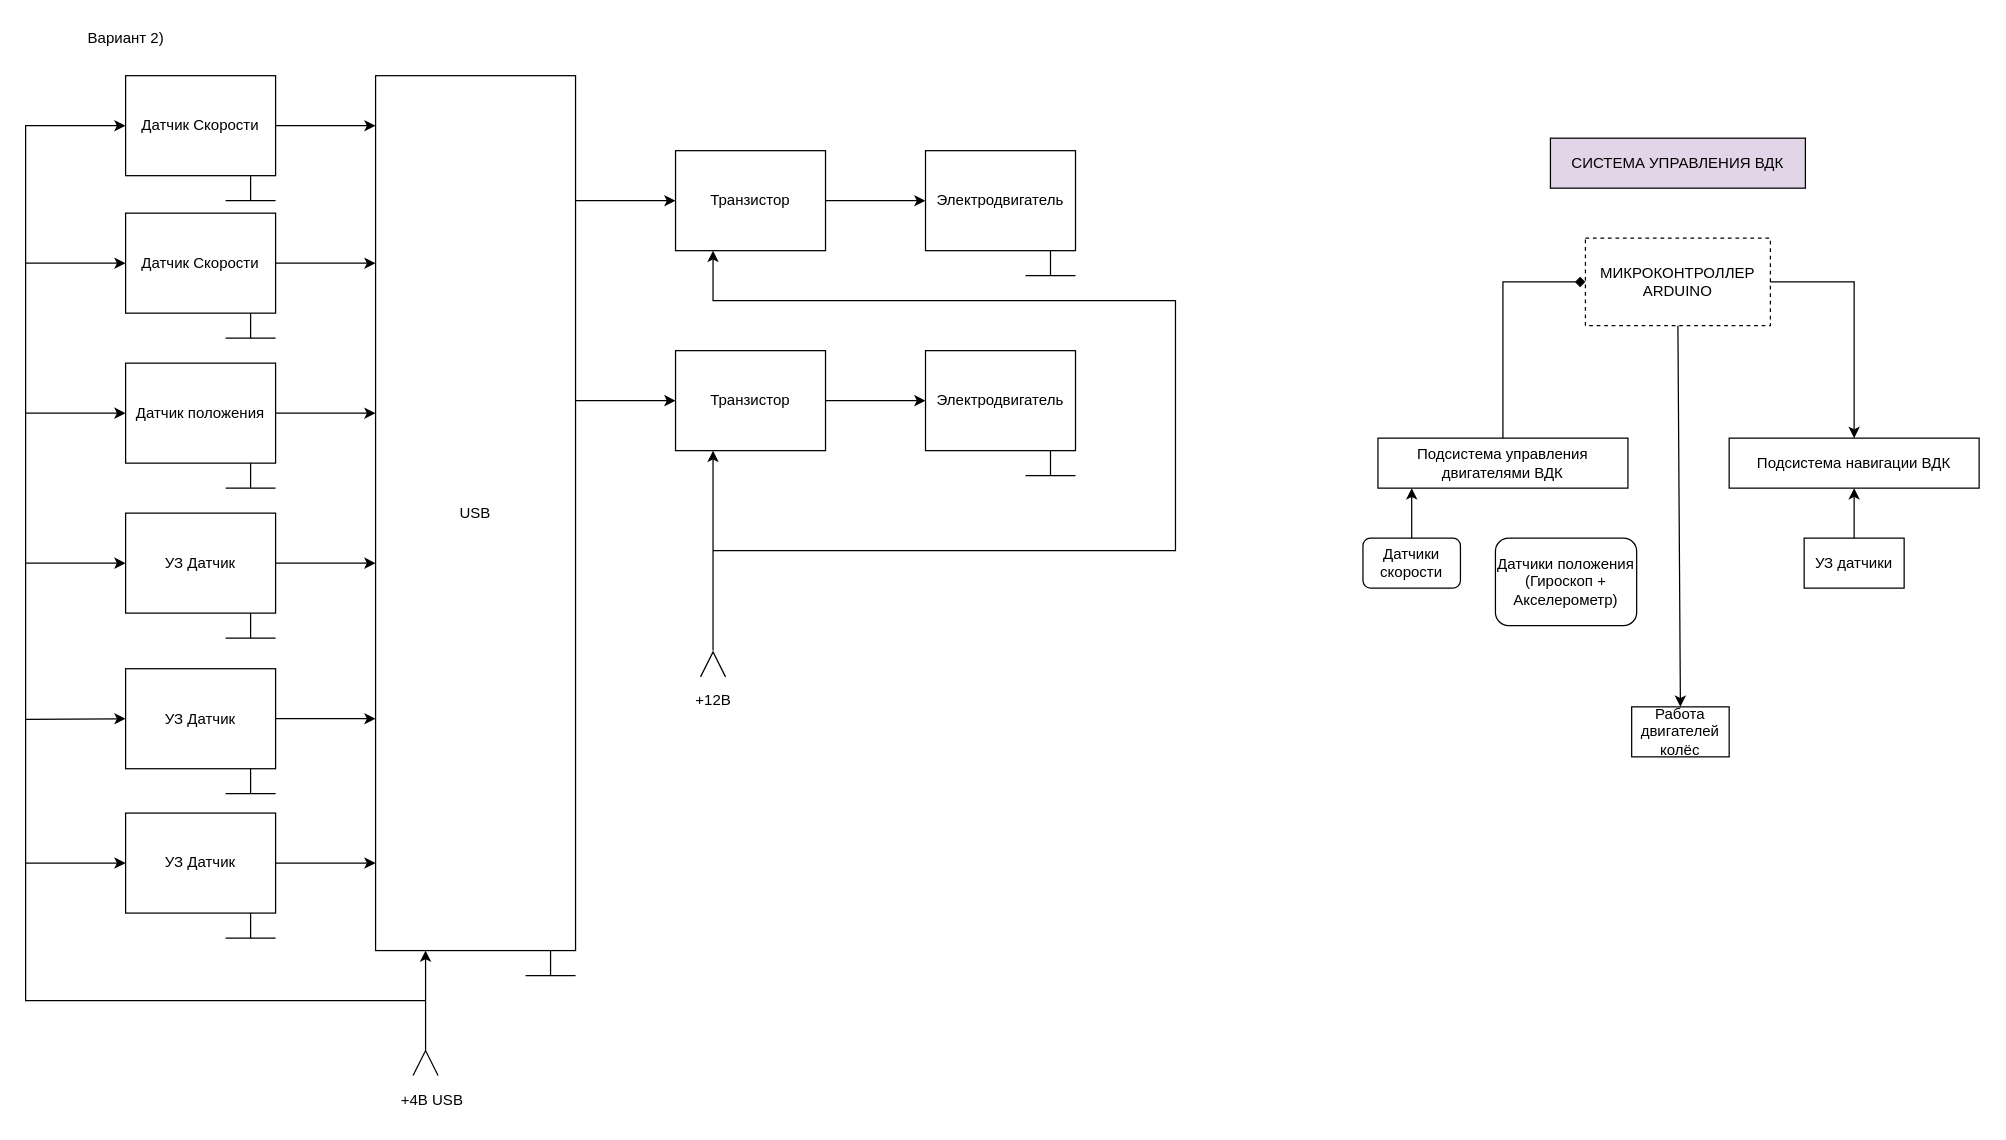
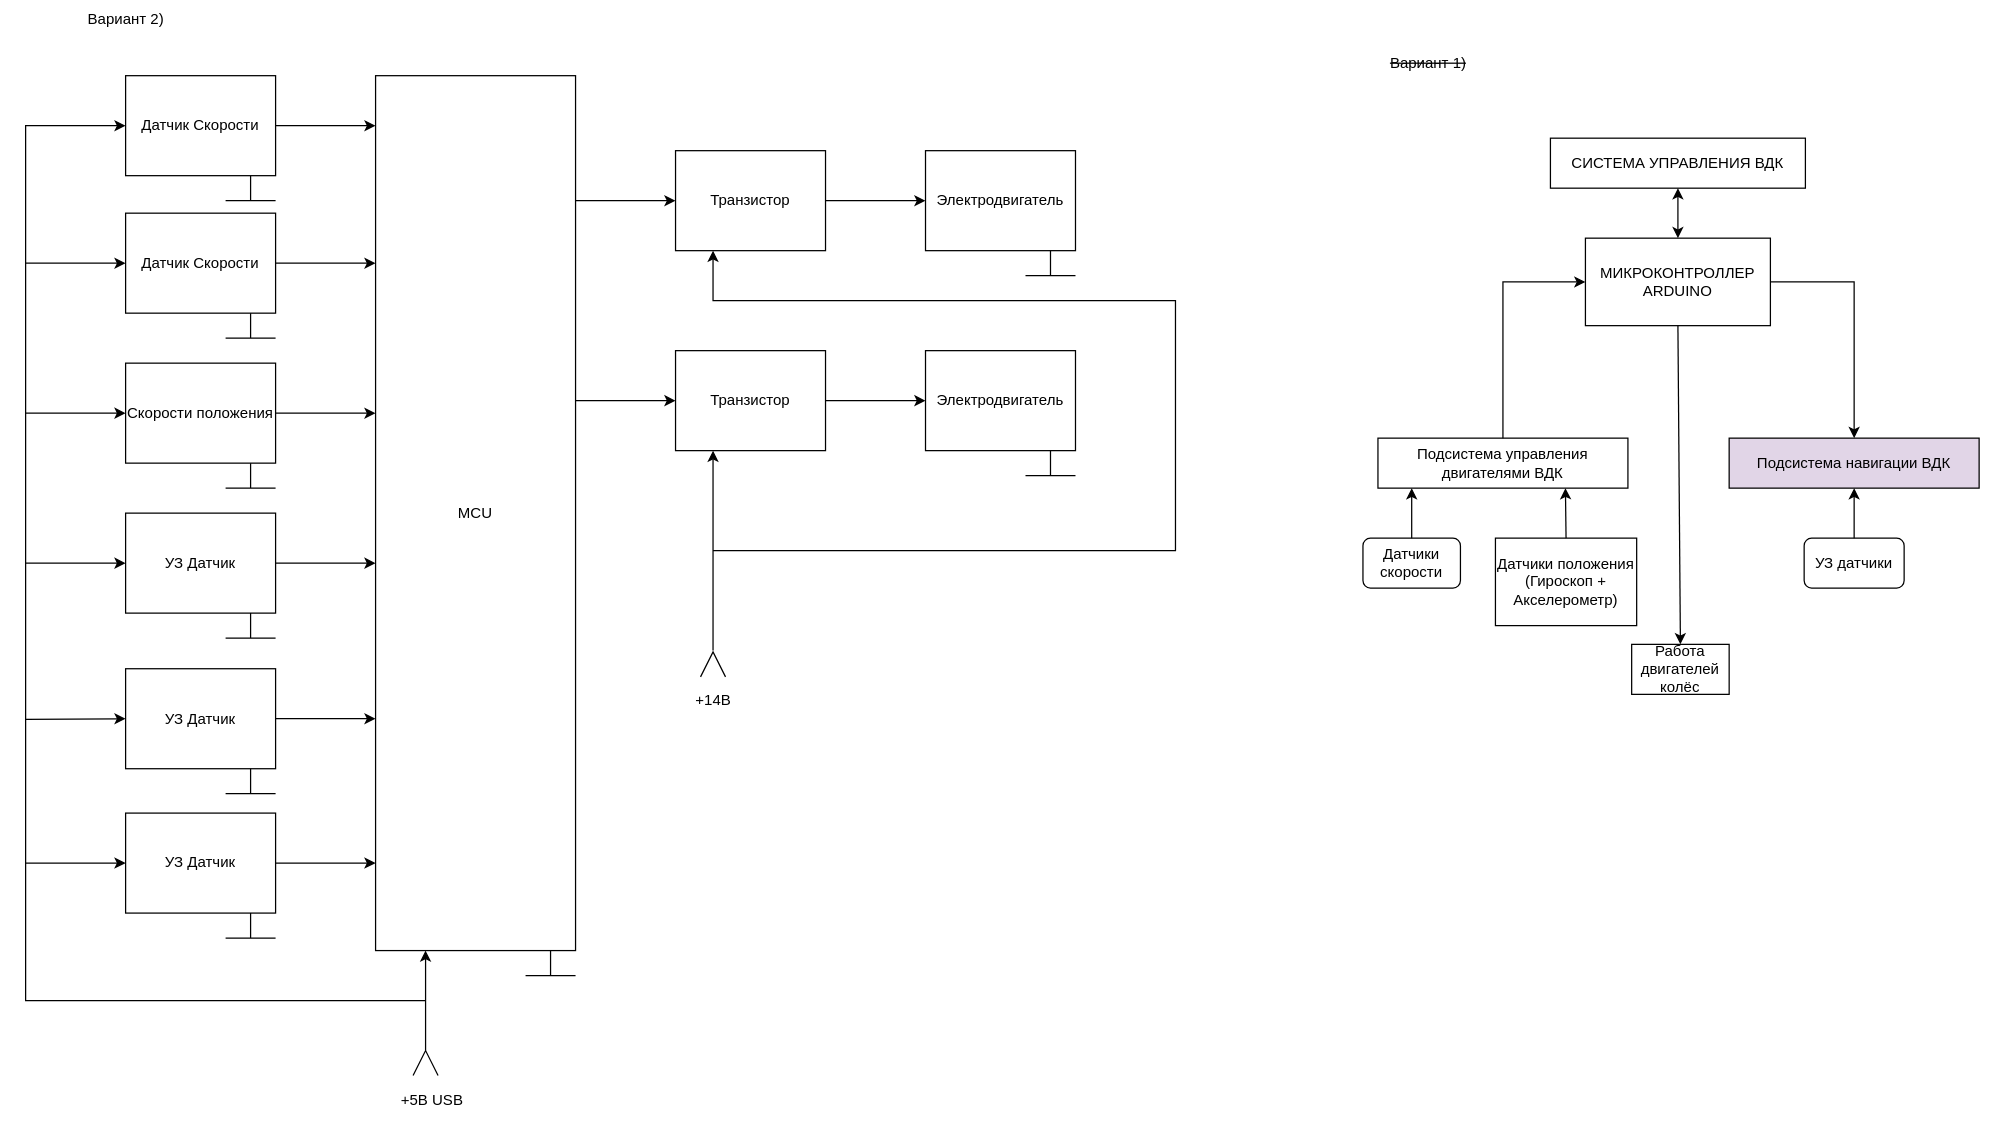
- <mxCell id="38" value="Вариант 2)" style="text;html=1;align=center;verticalAlign=middle;resizable=0;points=[];autosize=1;strokeColor=none;fillColor=none;" vertex="1" parent="1"><mxGeometry x="60" y="20" width="80" height="20" as="geometry" /></mxCell>
+ <mxCell id="38" value="Вариант 2)" style="text;html=1;align=center;verticalAlign=middle;resizable=0;points=[];autosize=1;strokeColor=none;fillColor=none;" vertex="1" parent="1"><mxGeometry x="60" y="5" width="80" height="20" as="geometry" /></mxCell>
+ <mxCell id="39" value="&lt;strike&gt;Вариант 1)&lt;/strike&gt;" style="text;html=1;align=center;verticalAlign=middle;resizable=0;points=[];autosize=1;strokeColor=none;fillColor=none;" vertex="1" parent="1"><mxGeometry x="1102" y="40" width="80" height="20" as="geometry" /></mxCell>
- <mxCell id="2" value="СИСТЕМА УПРАВЛЕНИЯ ВДК" style="rounded=0;whiteSpace=wrap;html=1;fillColor=#e1d5e7;" parent="1" vertex="1"><mxGeometry x="1240" y="110" width="204" height="40" as="geometry" /></mxCell>
+ <mxCell id="2" value="СИСТЕМА УПРАВЛЕНИЯ ВДК" style="rounded=0;whiteSpace=wrap;html=1;" parent="1" vertex="1"><mxGeometry x="1240" y="110" width="204" height="40" as="geometry" /></mxCell>
+ <mxCell id="15" value="" style="endArrow=classic;startArrow=classic;html=1;rounded=0;entryX=0.5;entryY=1;entryDx=0;entryDy=0;" parent="1" source="12" target="2" edge="1"><mxGeometry width="50" height="50" relative="1" as="geometry"><mxPoint x="1400" y="380" as="sourcePoint" /><mxPoint x="1450" y="330" as="targetPoint" /></mxGeometry></mxCell>
- <mxCell id="13" value="" style="endArrow=diamond;html=1;rounded=0;exitX=0.5;exitY=0;exitDx=0;exitDy=0;entryX=0;entryY=0.5;entryDx=0;entryDy=0;" parent="1" source="3" target="12" edge="1"><mxGeometry width="50" height="50" relative="1" as="geometry"><mxPoint x="1200" y="350" as="sourcePoint" /><mxPoint x="1250" y="300" as="targetPoint" /><Array as="points"><mxPoint x="1202" y="225" /></Array></mxGeometry></mxCell>
+ <mxCell id="13" value="" style="endArrow=classic;html=1;rounded=0;exitX=0.5;exitY=0;exitDx=0;exitDy=0;entryX=0;entryY=0.5;entryDx=0;entryDy=0;" parent="1" source="3" target="12" edge="1"><mxGeometry width="50" height="50" relative="1" as="geometry"><mxPoint x="1200" y="350" as="sourcePoint" /><mxPoint x="1250" y="300" as="targetPoint" /><Array as="points"><mxPoint x="1202" y="225" /></Array></mxGeometry></mxCell>
- <mxCell id="12" value="МИКРОКОНТРОЛЛЕР ARDUINO" style="rounded=0;whiteSpace=wrap;html=1;dashed=1;" parent="1" vertex="1"><mxGeometry x="1268" y="190" width="148" height="70" as="geometry" /></mxCell>
+ <mxCell id="12" value="МИКРОКОНТРОЛЛЕР ARDUINO" style="rounded=0;whiteSpace=wrap;html=1;" parent="1" vertex="1"><mxGeometry x="1268" y="190" width="148" height="70" as="geometry" /></mxCell>
- <mxCell id="19" value="Датчик положения" style="rounded=0;whiteSpace=wrap;html=1;" vertex="1" parent="1"><mxGeometry x="100" y="290" width="120" height="80" as="geometry" /></mxCell>
+ <mxCell id="19" value="Скорости положения" style="rounded=0;whiteSpace=wrap;html=1;" vertex="1" parent="1"><mxGeometry x="100" y="290" width="120" height="80" as="geometry" /></mxCell>
- <mxCell id="4" value="Подсистема навигации ВДК" style="rounded=0;whiteSpace=wrap;html=1;" parent="1" vertex="1"><mxGeometry x="1383" y="350" width="200" height="40" as="geometry" /></mxCell>
+ <mxCell id="4" value="Подсистема навигации ВДК" style="rounded=0;whiteSpace=wrap;html=1;fillColor=#e1d5e7;" parent="1" vertex="1"><mxGeometry x="1383" y="350" width="200" height="40" as="geometry" /></mxCell>
- <mxCell id="17" value="USB" style="rounded=0;whiteSpace=wrap;html=1;" vertex="1" parent="1"><mxGeometry x="300" y="60" width="160" height="700" as="geometry" /></mxCell>
+ <mxCell id="17" value="MCU" style="rounded=0;whiteSpace=wrap;html=1;" vertex="1" parent="1"><mxGeometry x="300" y="60" width="160" height="700" as="geometry" /></mxCell>
+ <mxCell id="8" value="" style="endArrow=classic;html=1;rounded=0;exitX=0.5;exitY=0;exitDx=0;exitDy=0;entryX=0.75;entryY=1;entryDx=0;entryDy=0;" parent="1" source="7" target="3" edge="1"><mxGeometry width="50" height="50" relative="1" as="geometry"><mxPoint x="1601" y="441" as="sourcePoint" /><mxPoint x="1212" y="420" as="targetPoint" /><Array as="points" /></mxGeometry></mxCell>
- <mxCell id="10" value="УЗ датчики" style="rounded=0;whiteSpace=wrap;html=1;" parent="1" vertex="1"><mxGeometry x="1443" y="430" width="80" height="40" as="geometry" /></mxCell>
+ <mxCell id="10" value="УЗ датчики" style="whiteSpace=wrap;html=1;rounded=1;" parent="1" vertex="1"><mxGeometry x="1443" y="430" width="80" height="40" as="geometry" /></mxCell>
- <mxCell id="7" value="Датчики положения (Гироскоп + Акселерометр)" style="whiteSpace=wrap;html=1;rounded=1;" parent="1" vertex="1"><mxGeometry x="1196" y="430" width="113" height="70" as="geometry" /></mxCell>
+ <mxCell id="7" value="Датчики положения (Гироскоп + Акселерометр)" style="rounded=0;whiteSpace=wrap;html=1;" parent="1" vertex="1"><mxGeometry x="1196" y="430" width="113" height="70" as="geometry" /></mxCell>
- <mxCell id="35" value="+12В" style="text;html=1;align=center;verticalAlign=middle;resizable=0;points=[];autosize=1;strokeColor=none;fillColor=none;" vertex="1" parent="1"><mxGeometry x="550" y="550" width="40" height="20" as="geometry" /></mxCell>
+ <mxCell id="35" value="+14В" style="text;html=1;align=center;verticalAlign=middle;resizable=0;points=[];autosize=1;strokeColor=none;fillColor=none;" vertex="1" parent="1"><mxGeometry x="550" y="550" width="40" height="20" as="geometry" /></mxCell>
- <mxCell id="9" value="Работа двигателей колёс" style="rounded=0;whiteSpace=wrap;html=1;" parent="1" vertex="1"><mxGeometry x="1305" y="565" width="78" height="40" as="geometry" /></mxCell>
+ <mxCell id="9" value="Работа двигателей колёс" style="rounded=0;whiteSpace=wrap;html=1;" parent="1" vertex="1"><mxGeometry x="1305" y="515" width="78" height="40" as="geometry" /></mxCell>
- <mxCell id="34" value="+4В USB" style="text;html=1;align=center;verticalAlign=middle;resizable=0;points=[];autosize=1;strokeColor=none;fillColor=none;" vertex="1" parent="1"><mxGeometry x="310" y="870" width="70" height="20" as="geometry" /></mxCell>
+ <mxCell id="34" value="+5В USB" style="text;html=1;align=center;verticalAlign=middle;resizable=0;points=[];autosize=1;strokeColor=none;fillColor=none;" vertex="1" parent="1"><mxGeometry x="310" y="870" width="70" height="20" as="geometry" /></mxCell>
